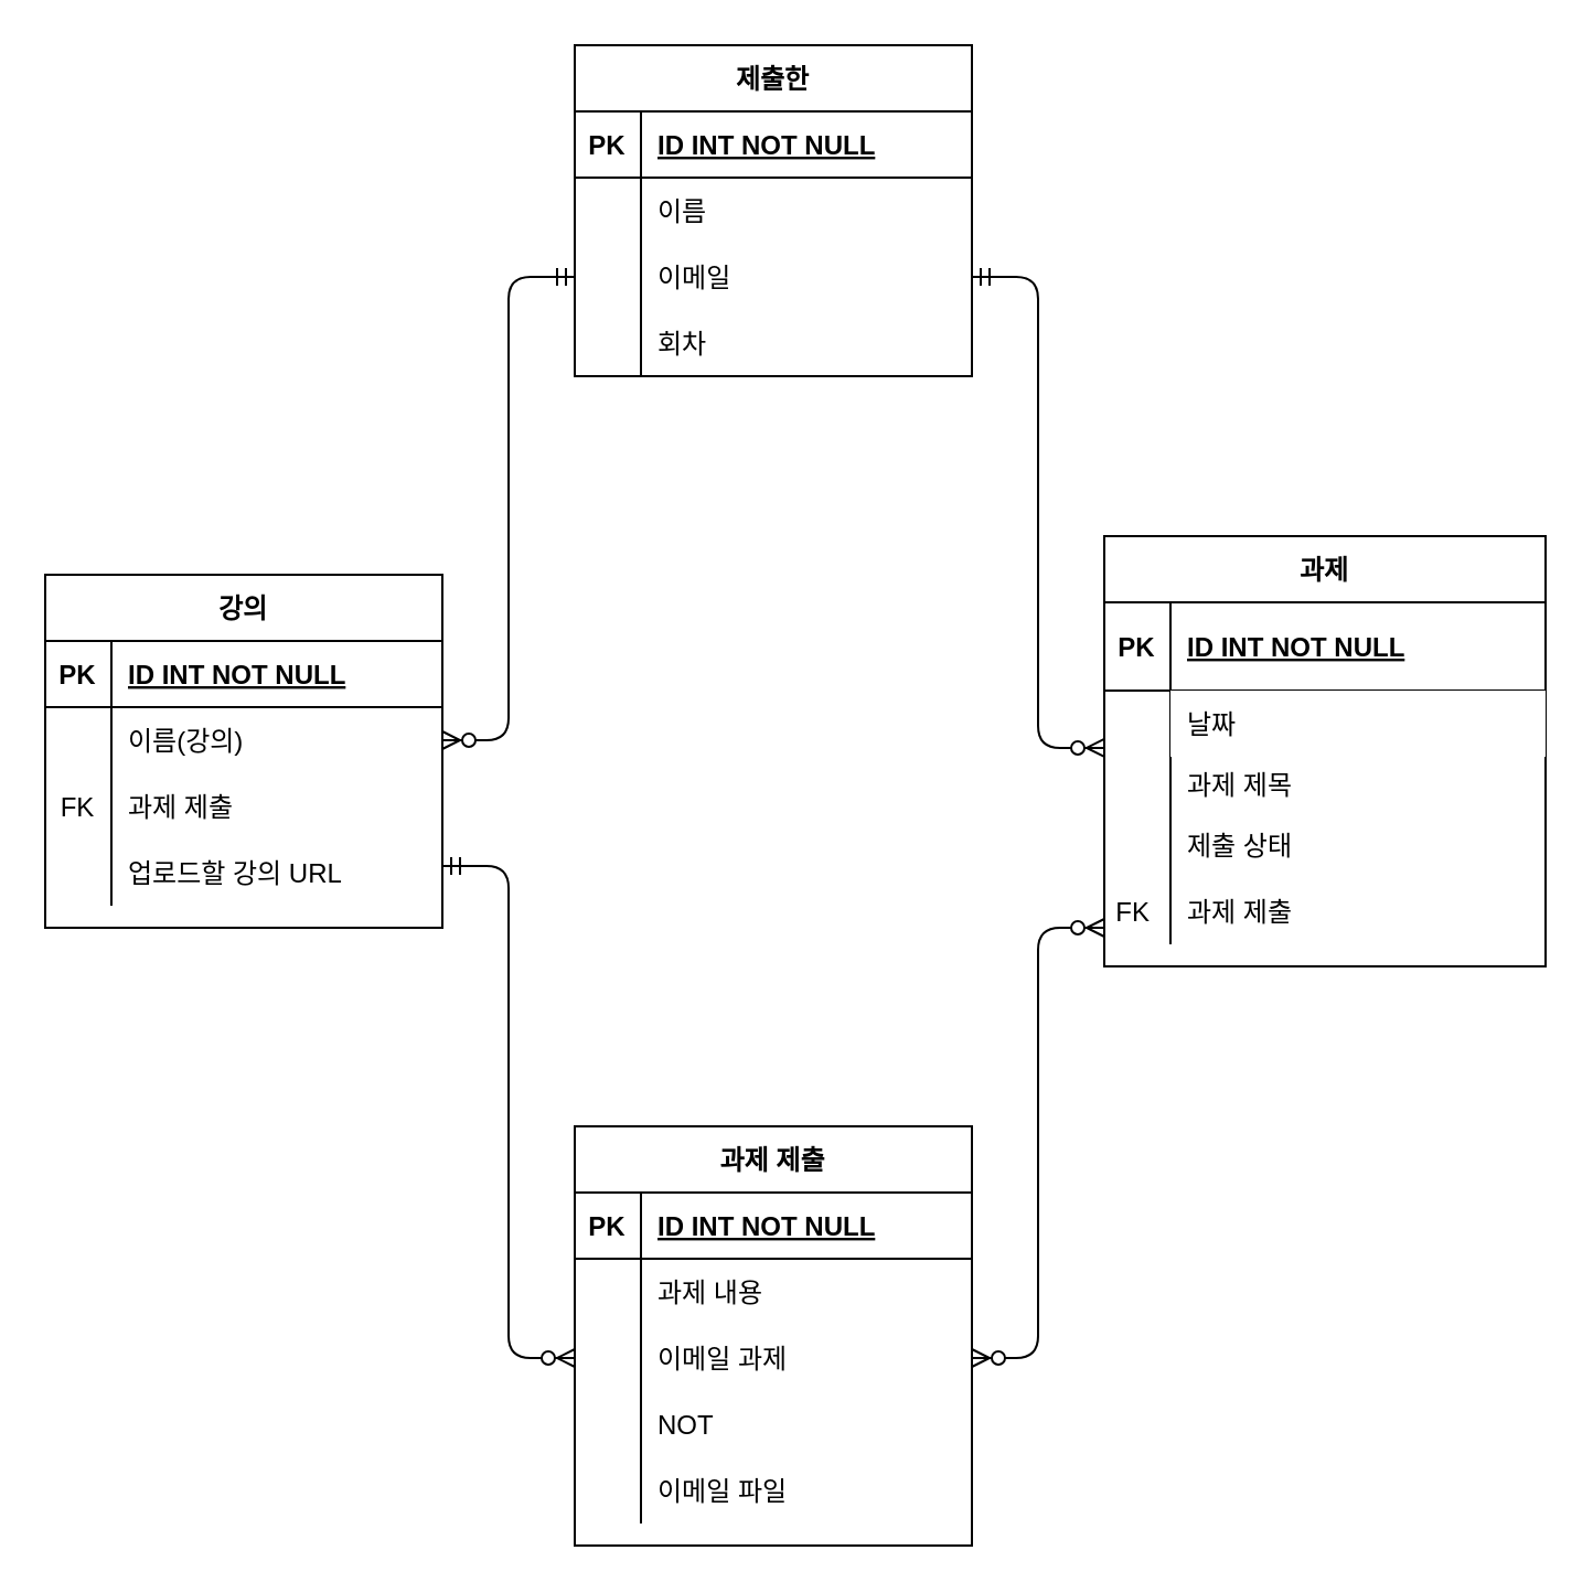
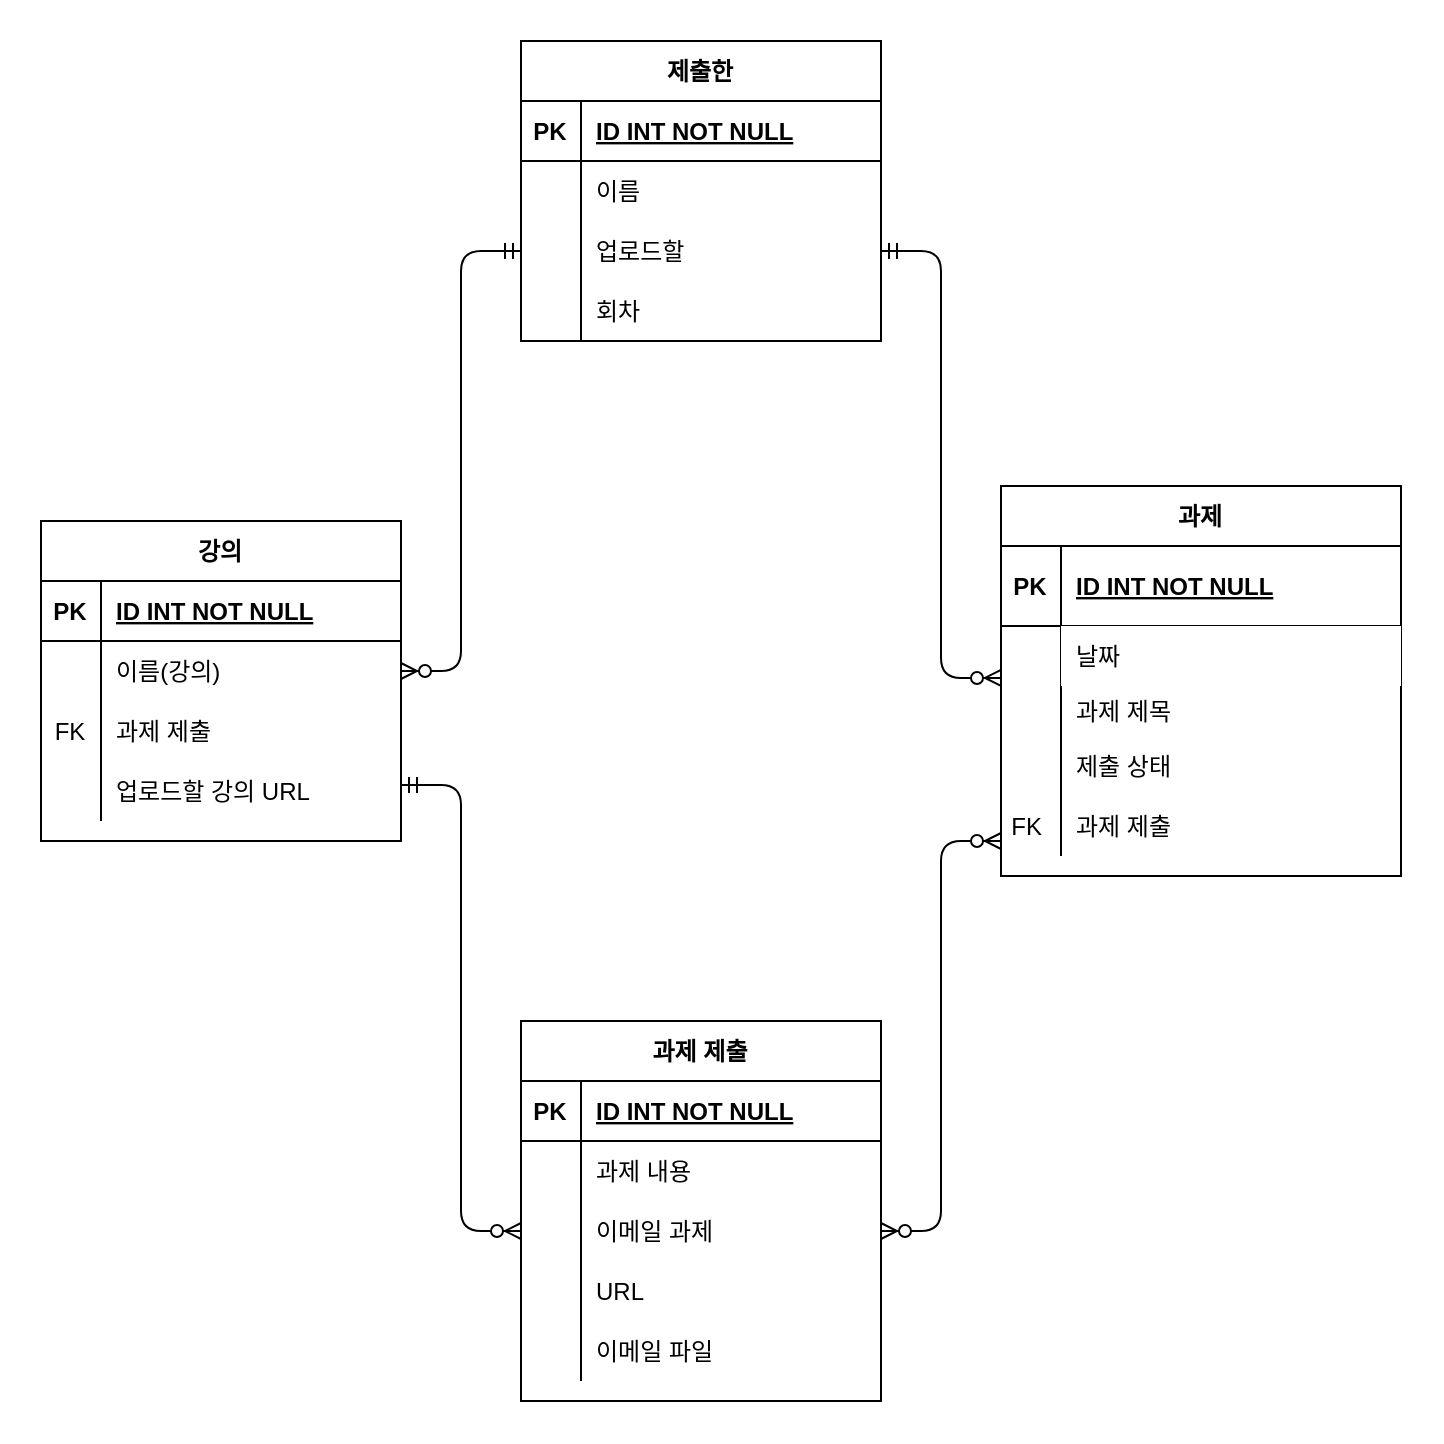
- <mxCell id="11" value="이메일" style="shape=partialRectangle;connectable=0;fillColor=none;top=0;left=0;bottom=0;right=0;align=left;spacingLeft=6;overflow=hidden;strokeColor=default;" vertex="1" parent="9"><mxGeometry x="30" width="150" height="30" as="geometry"><mxRectangle width="150" height="30" as="alternateBounds" /></mxGeometry></mxCell>
+ <mxCell id="11" value="업로드할" style="shape=partialRectangle;connectable=0;fillColor=none;top=0;left=0;bottom=0;right=0;align=left;spacingLeft=6;overflow=hidden;strokeColor=default;" vertex="1" parent="9"><mxGeometry x="30" width="150" height="30" as="geometry"><mxRectangle width="150" height="30" as="alternateBounds" /></mxGeometry></mxCell>
- <mxCell id="58" value="NOT" style="shape=partialRectangle;connectable=0;fillColor=none;top=0;left=0;bottom=0;right=0;align=left;spacingLeft=6;overflow=hidden;strokeColor=default;" vertex="1" parent="56"><mxGeometry x="30" width="150" height="30" as="geometry"><mxRectangle width="150" height="30" as="alternateBounds" /></mxGeometry></mxCell>
+ <mxCell id="58" value="URL" style="shape=partialRectangle;connectable=0;fillColor=none;top=0;left=0;bottom=0;right=0;align=left;spacingLeft=6;overflow=hidden;strokeColor=default;" vertex="1" parent="56"><mxGeometry x="30" width="150" height="30" as="geometry"><mxRectangle width="150" height="30" as="alternateBounds" /></mxGeometry></mxCell>
